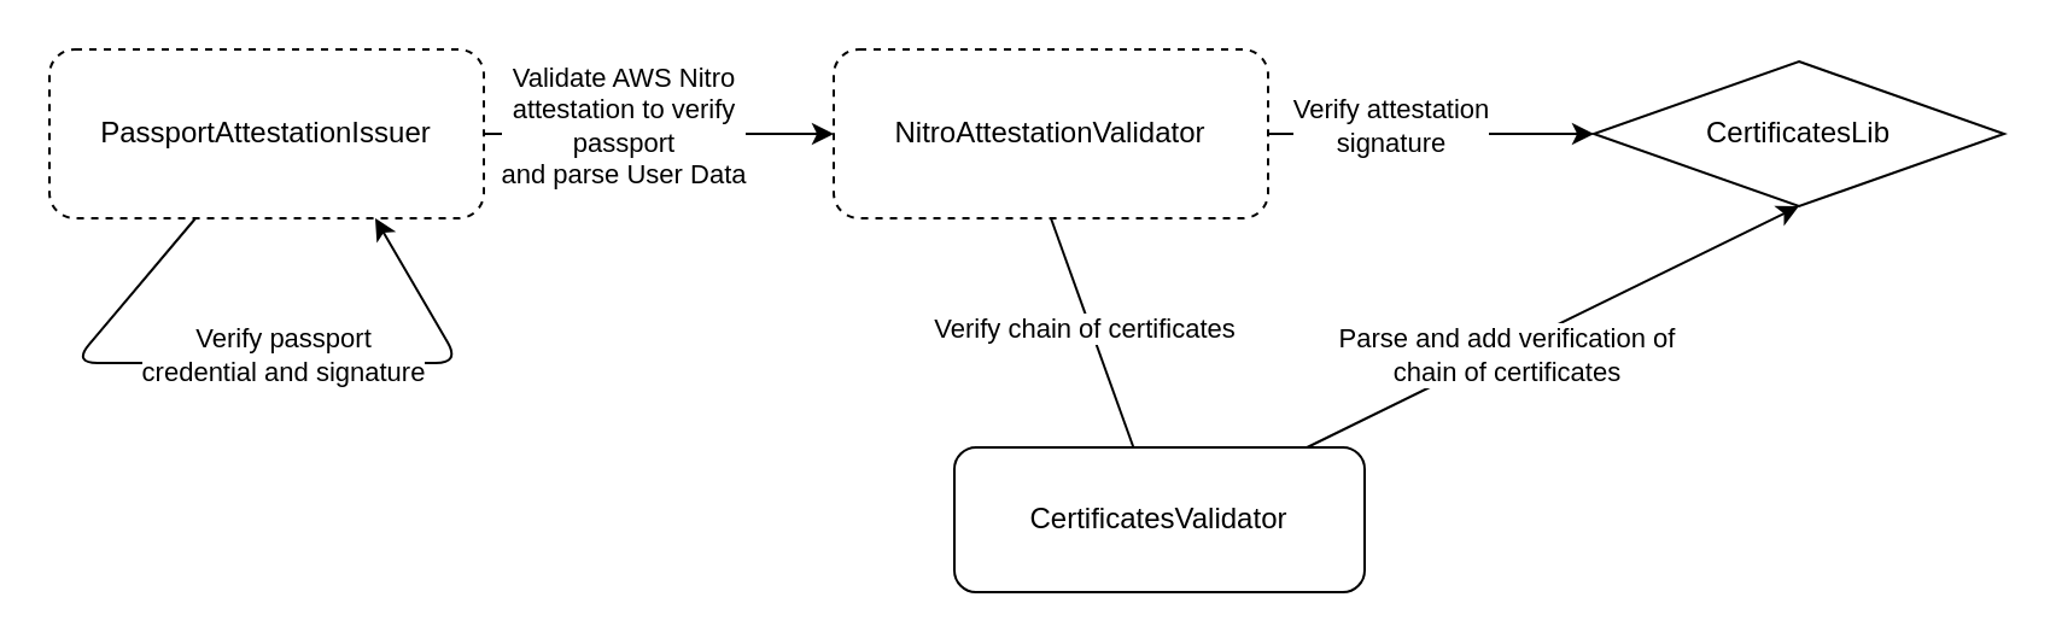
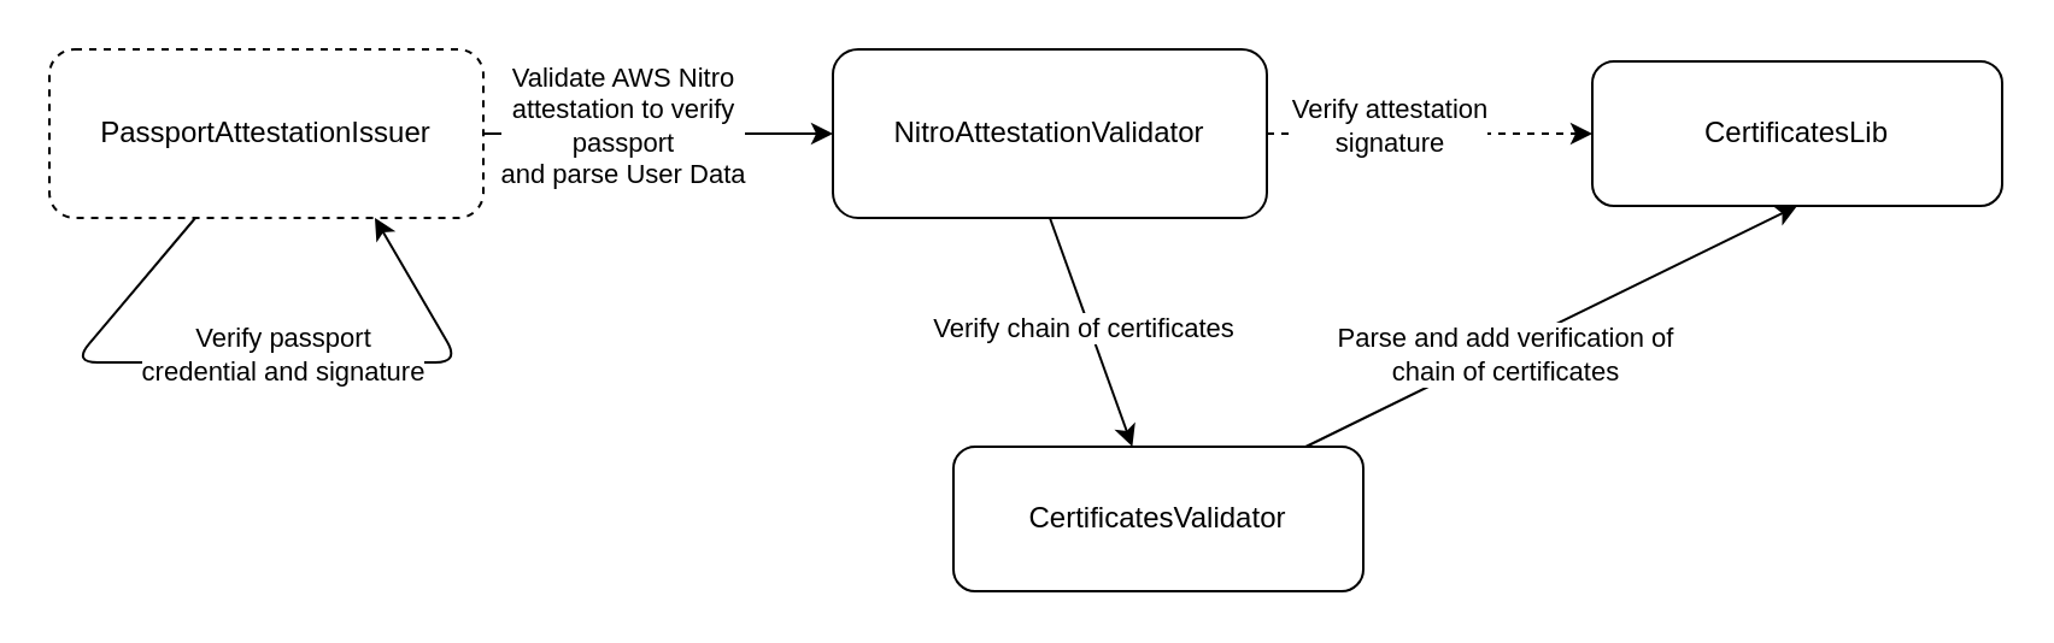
- <mxCell id="6" value="NitroAttestationValidator" style="rounded=1;whiteSpace=wrap;html=1;dashed=1;" vertex="1" parent="1"><mxGeometry x="345" y="20" width="180" height="70" as="geometry" /></mxCell>
+ <mxCell id="6" value="NitroAttestationValidator" style="rounded=1;whiteSpace=wrap;html=1;" vertex="1" parent="1"><mxGeometry x="345" y="20" width="180" height="70" as="geometry" /></mxCell>
- <mxCell id="2" style="edgeStyle=none;html=1;exitX=1;exitY=0.5;exitDx=0;exitDy=0;" edge="1" parent="1" source="6" target="12"><mxGeometry relative="1" as="geometry" /></mxCell>
+ <mxCell id="2" style="edgeStyle=none;html=1;exitX=1;exitY=0.5;exitDx=0;exitDy=0;dashed=1;" edge="1" parent="1" source="6" target="12"><mxGeometry relative="1" as="geometry" /></mxCell>
- <mxCell id="12" value="CertificatesLib" style="rhombus;whiteSpace=wrap;html=1;" vertex="1" parent="1"><mxGeometry x="660" y="25" width="170" height="60" as="geometry" /></mxCell>
+ <mxCell id="12" value="CertificatesLib" style="rounded=1;whiteSpace=wrap;html=1;" vertex="1" parent="1"><mxGeometry x="660" y="25" width="170" height="60" as="geometry" /></mxCell>
- <mxCell id="4" style="edgeStyle=none;html=1;exitX=0.5;exitY=1;exitDx=0;exitDy=0;endArrow=none;" edge="1" parent="1" source="6" target="15"><mxGeometry relative="1" as="geometry" /></mxCell>
+ <mxCell id="4" style="edgeStyle=none;html=1;exitX=0.5;exitY=1;exitDx=0;exitDy=0;" edge="1" parent="1" source="6" target="15"><mxGeometry relative="1" as="geometry" /></mxCell>
